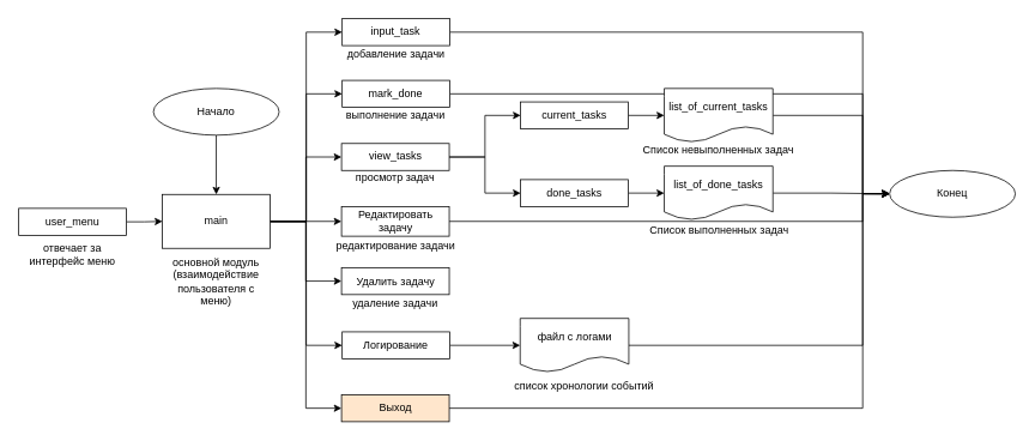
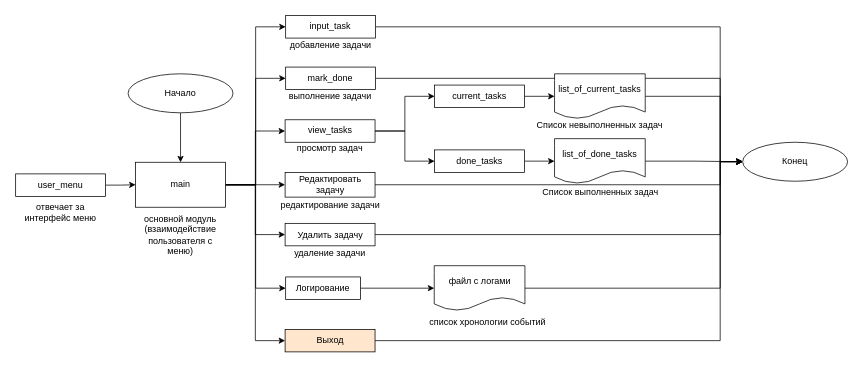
+ <mxCell id="26" style="edgeStyle=orthogonalEdgeStyle;rounded=0;orthogonalLoop=1;jettySize=auto;html=1;exitX=1;exitY=0.5;exitDx=0;exitDy=0;" edge="1" parent="1" source="27" target="4"><mxGeometry relative="1" as="geometry"><Array as="points"><mxPoint x="960" y="313" /><mxPoint x="960" y="215" /></Array></mxGeometry></mxCell>
- <mxCell id="29" value="Логирование" style="rounded=0;whiteSpace=wrap;html=1;" vertex="1" parent="1"><mxGeometry x="380.25" y="369" width="120" height="30" as="geometry" /></mxCell>
+ <mxCell id="29" value="Логирование" style="rounded=0;whiteSpace=wrap;html=1;" vertex="1" parent="1"><mxGeometry x="380.25" y="369" width="100" height="30" as="geometry" /></mxCell>
